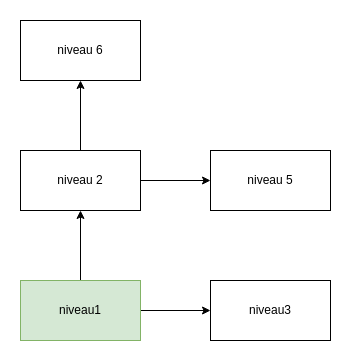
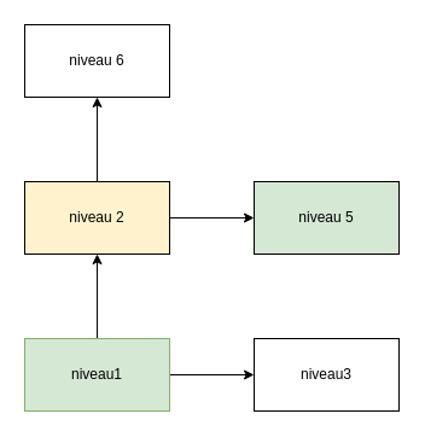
- <mxCell id="7" value="niveau 2" style="rounded=0;whiteSpace=wrap;html=1;" vertex="1" parent="1"><mxGeometry x="20" y="150" width="120" height="60" as="geometry" /></mxCell>
+ <mxCell id="7" value="niveau 2" style="rounded=0;whiteSpace=wrap;html=1;fillColor=#fff2cc;" vertex="1" parent="1"><mxGeometry x="20" y="150" width="120" height="60" as="geometry" /></mxCell>
- <mxCell id="10" value="niveau 5" style="rounded=0;whiteSpace=wrap;html=1;" vertex="1" parent="1"><mxGeometry x="210" y="150" width="120" height="60" as="geometry" /></mxCell>
+ <mxCell id="10" value="niveau 5" style="rounded=0;whiteSpace=wrap;html=1;fillColor=#d5e8d4;" vertex="1" parent="1"><mxGeometry x="210" y="150" width="120" height="60" as="geometry" /></mxCell>
